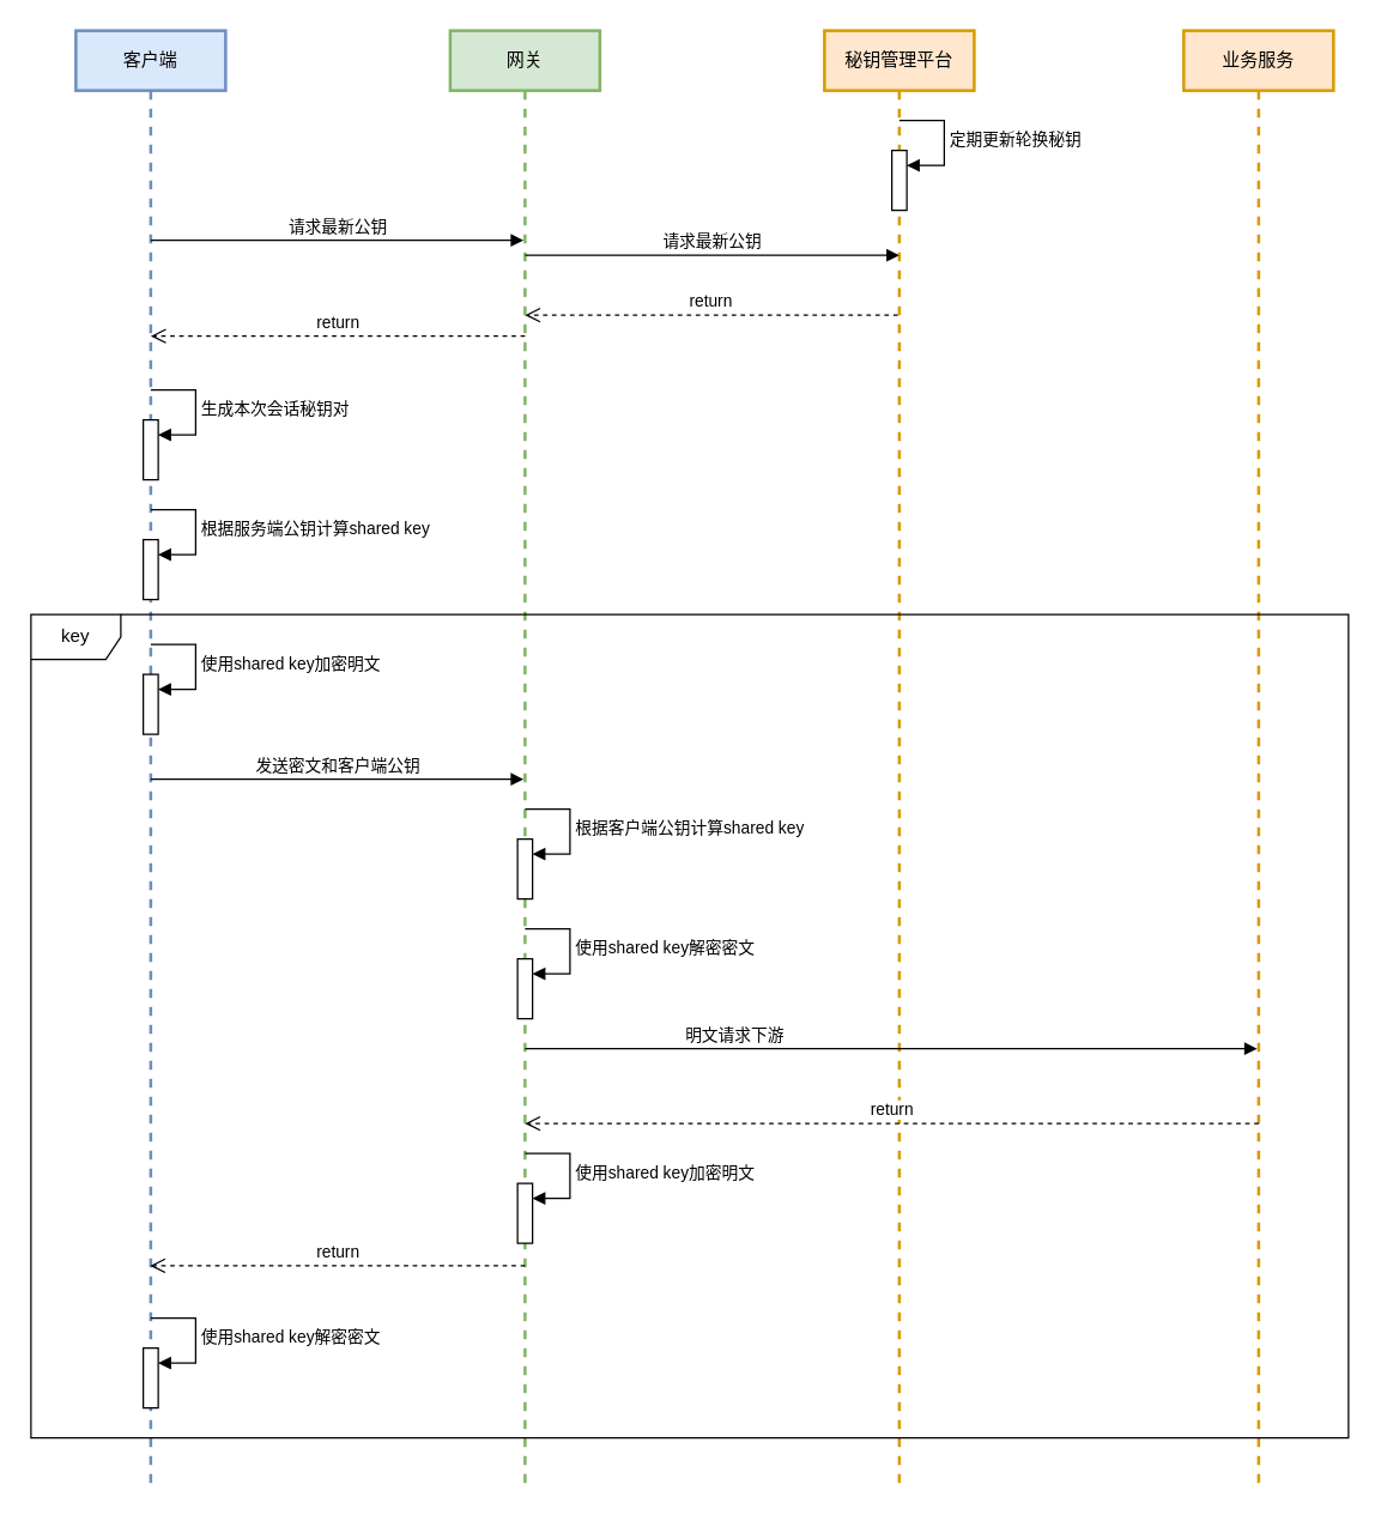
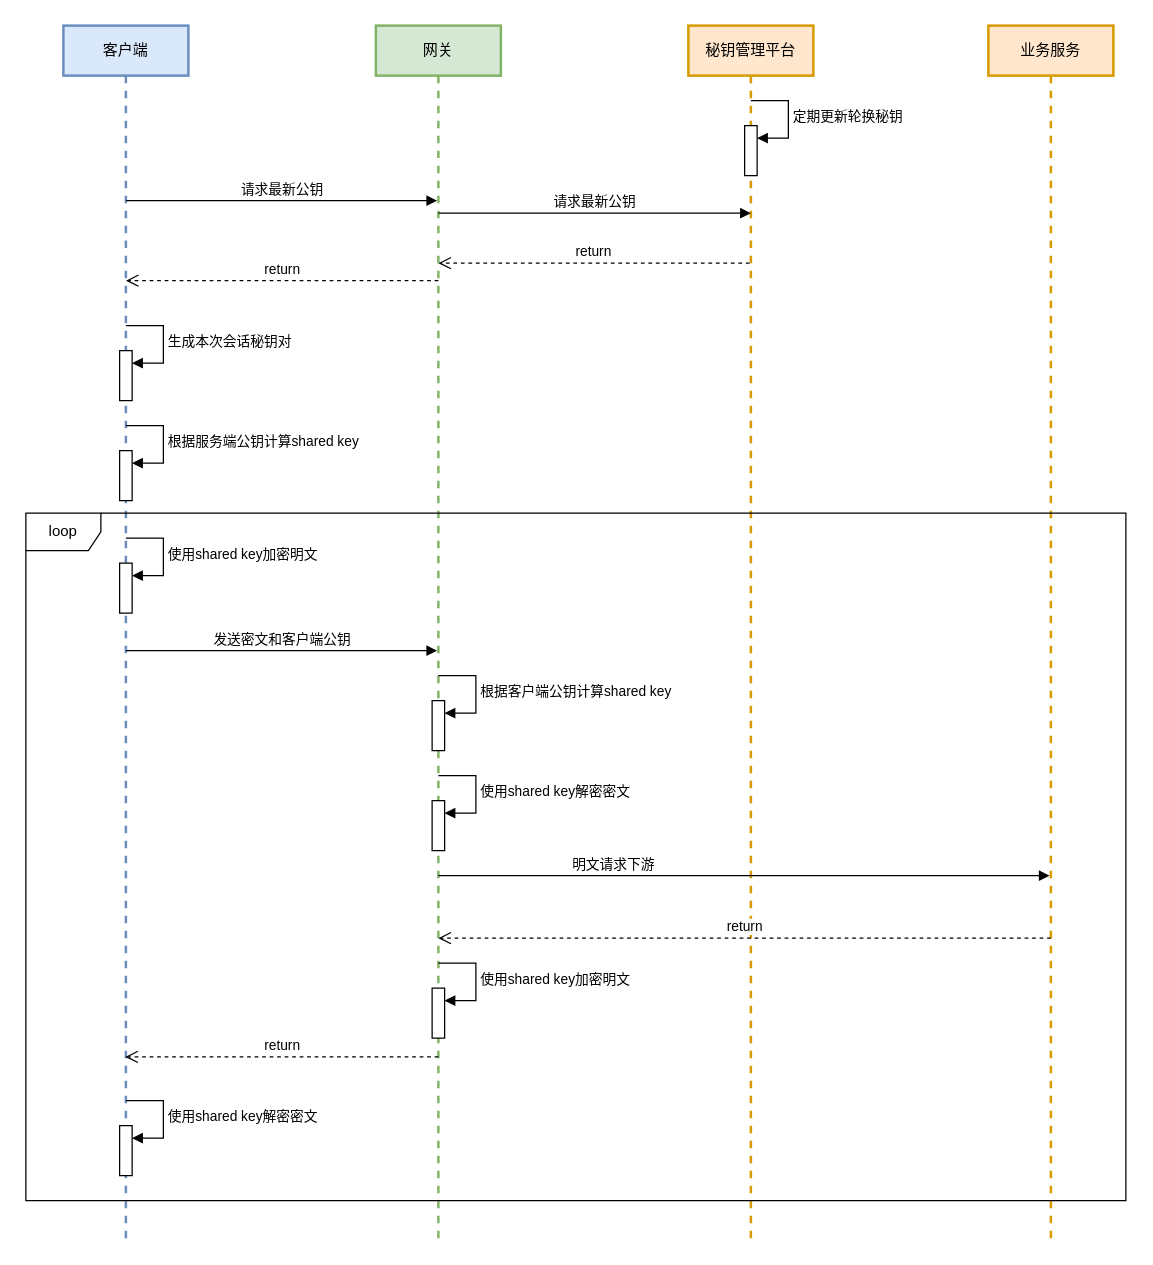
- <mxCell id="30" value="key" style="shape=umlFrame;whiteSpace=wrap;html=1;pointerEvents=0;" vertex="1" parent="1"><mxGeometry x="20" y="410" width="880" height="550" as="geometry" /></mxCell>
+ <mxCell id="30" value="loop" style="shape=umlFrame;whiteSpace=wrap;html=1;pointerEvents=0;" vertex="1" parent="1"><mxGeometry x="20" y="410" width="880" height="550" as="geometry" /></mxCell>
